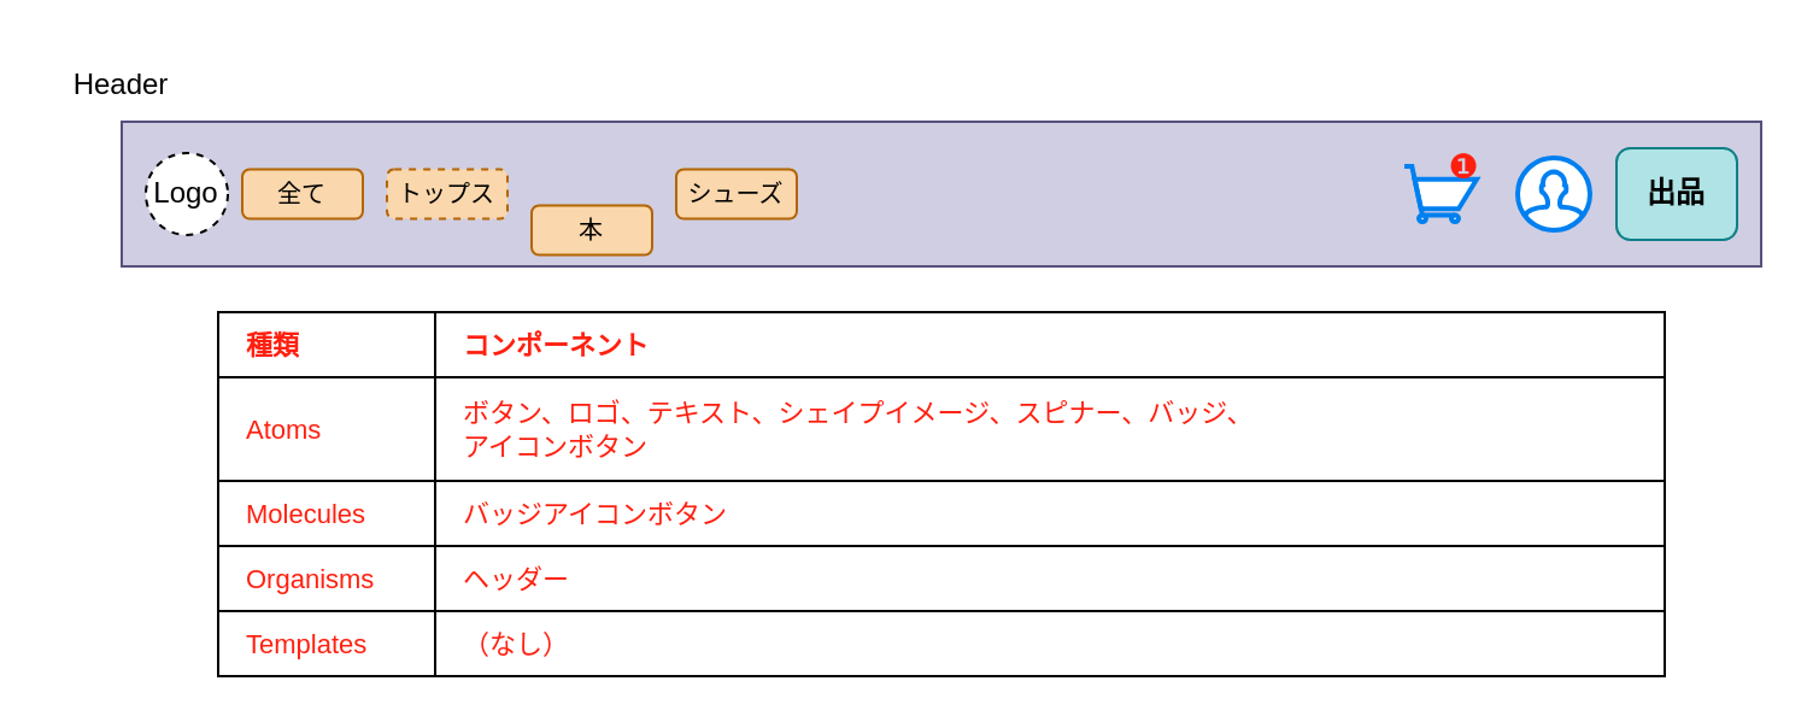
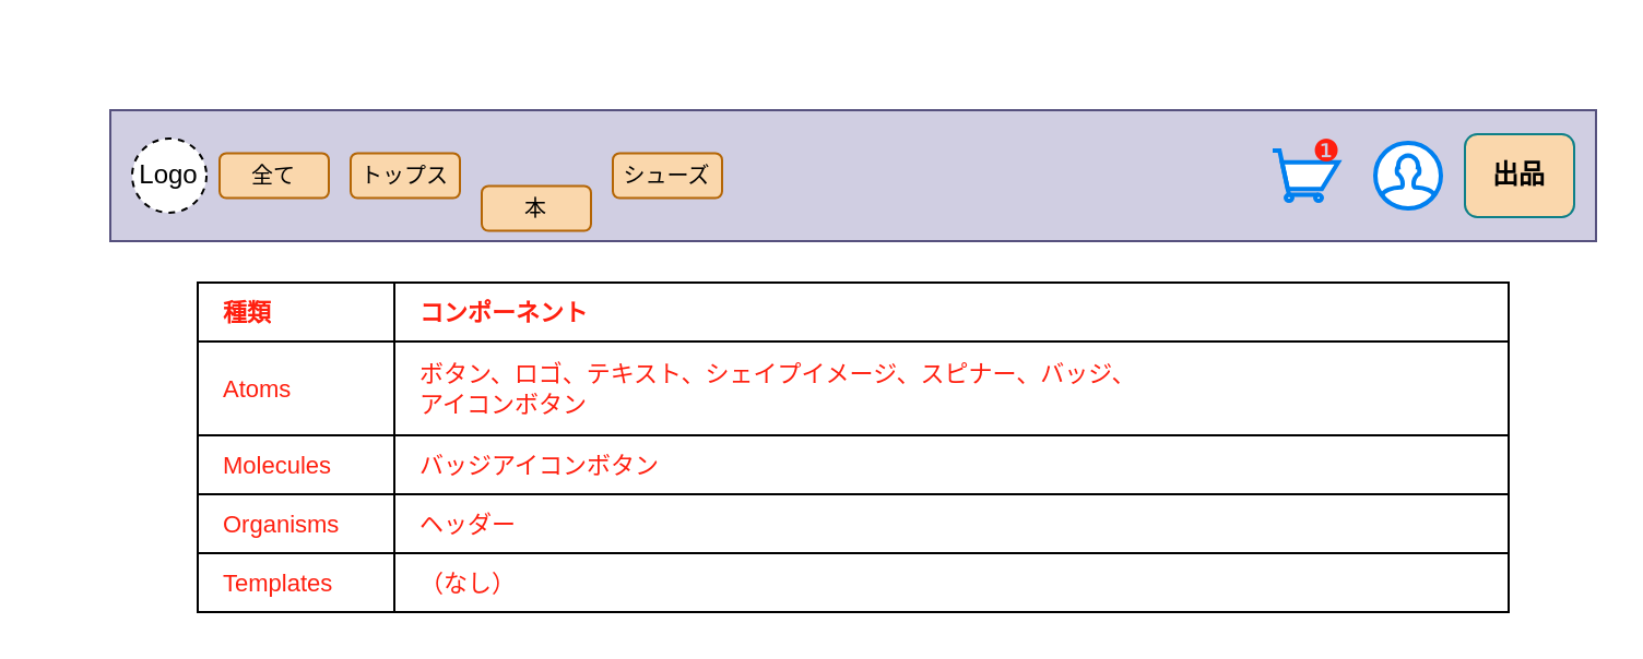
- <mxCell id="4" value="Header" style="text;html=1;strokeColor=none;fillColor=none;align=center;verticalAlign=middle;whiteSpace=wrap;rounded=0;" vertex="1" parent="1"><mxGeometry x="20" y="20" width="60" height="30" as="geometry" /></mxCell>
- <mxCell id="6" value="トップス" style="rounded=1;whiteSpace=wrap;html=1;fillColor=#fad7ac;strokeColor=#b46504;fontSize=10;dashed=1;" vertex="1" parent="1"><mxGeometry x="160" y="69.75" width="50" height="20.5" as="geometry" /></mxCell>
+ <mxCell id="6" value="トップス" style="rounded=1;whiteSpace=wrap;html=1;fillColor=#fad7ac;strokeColor=#b46504;fontSize=10;" vertex="1" parent="1"><mxGeometry x="160" y="69.75" width="50" height="20.5" as="geometry" /></mxCell>
- <mxCell id="11" value="出品" style="rounded=1;whiteSpace=wrap;html=1;fillColor=#b0e3e6;strokeColor=#0e8088;fontSize=12;fontStyle=1;labelBackgroundColor=none;labelBorderColor=none;" vertex="1" parent="1"><mxGeometry x="670" y="61" width="50" height="38" as="geometry" /></mxCell>
+ <mxCell id="11" value="出品" style="rounded=1;whiteSpace=wrap;html=1;fillColor=#fad7ac;strokeColor=#0e8088;fontSize=12;fontStyle=1;labelBackgroundColor=none;labelBorderColor=none;" vertex="1" parent="1"><mxGeometry x="670" y="61" width="50" height="38" as="geometry" /></mxCell>
